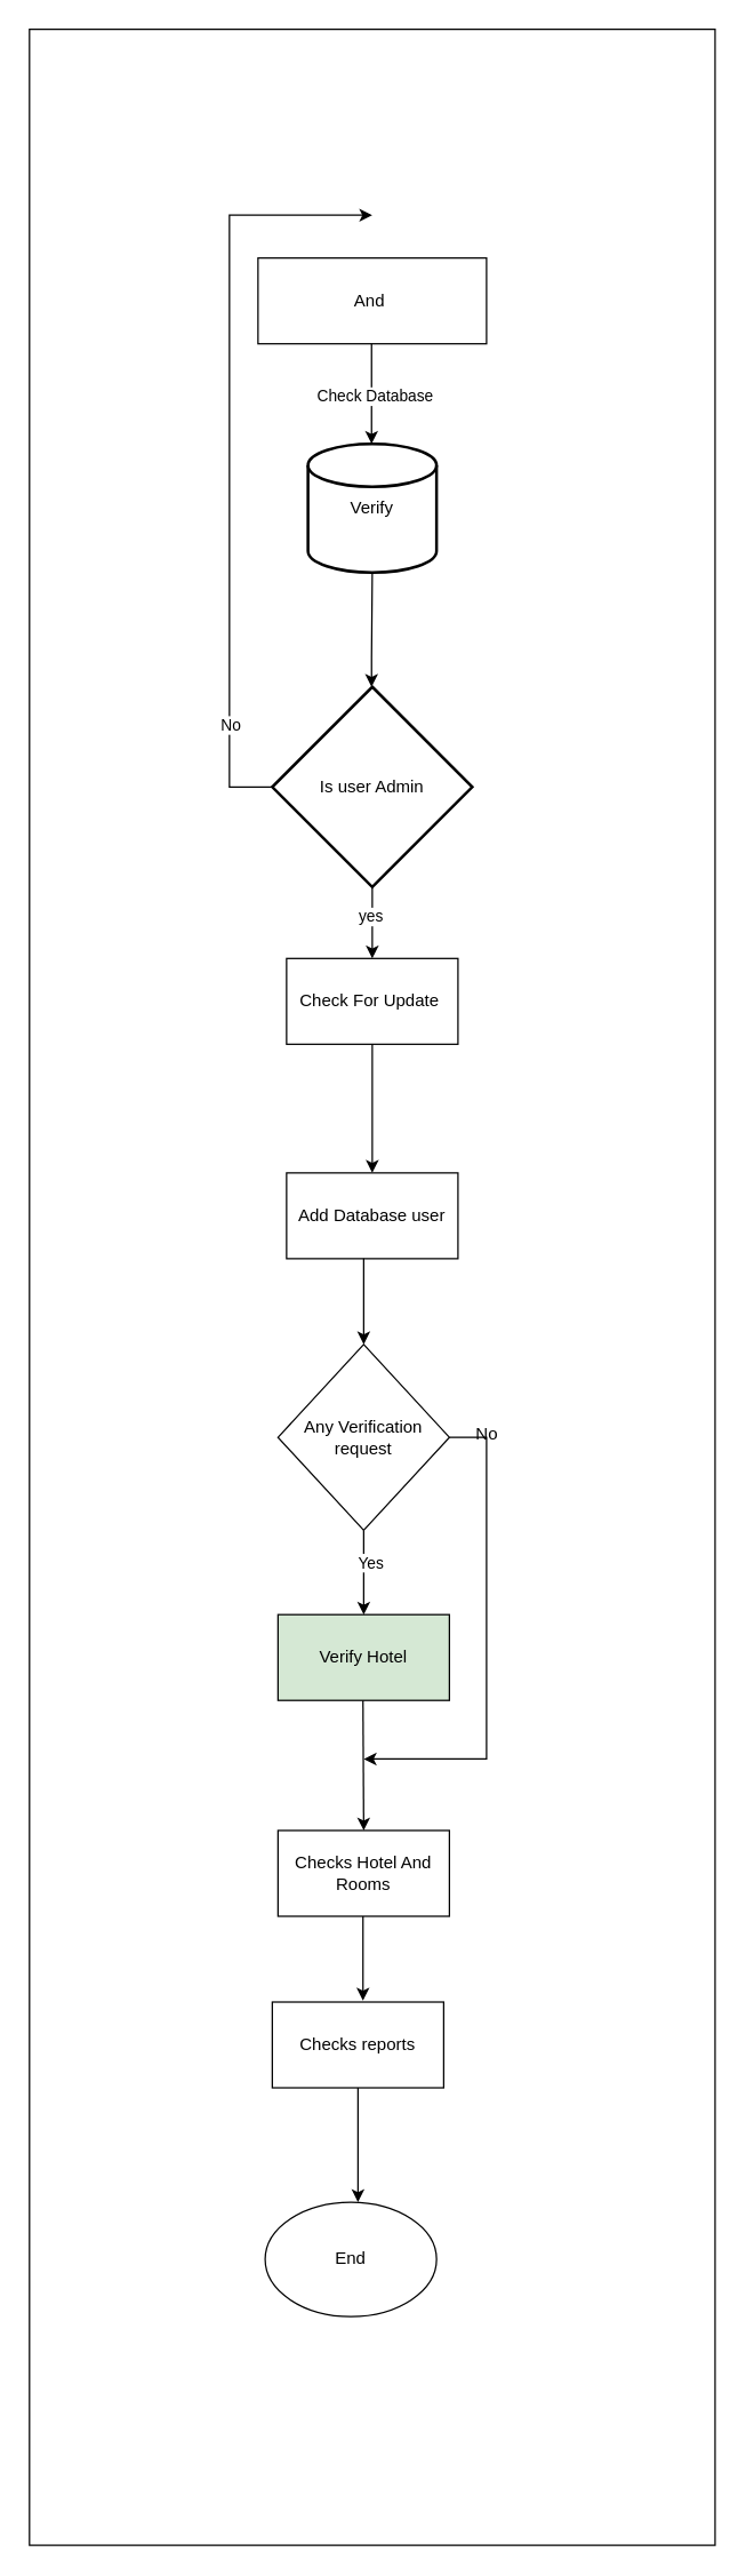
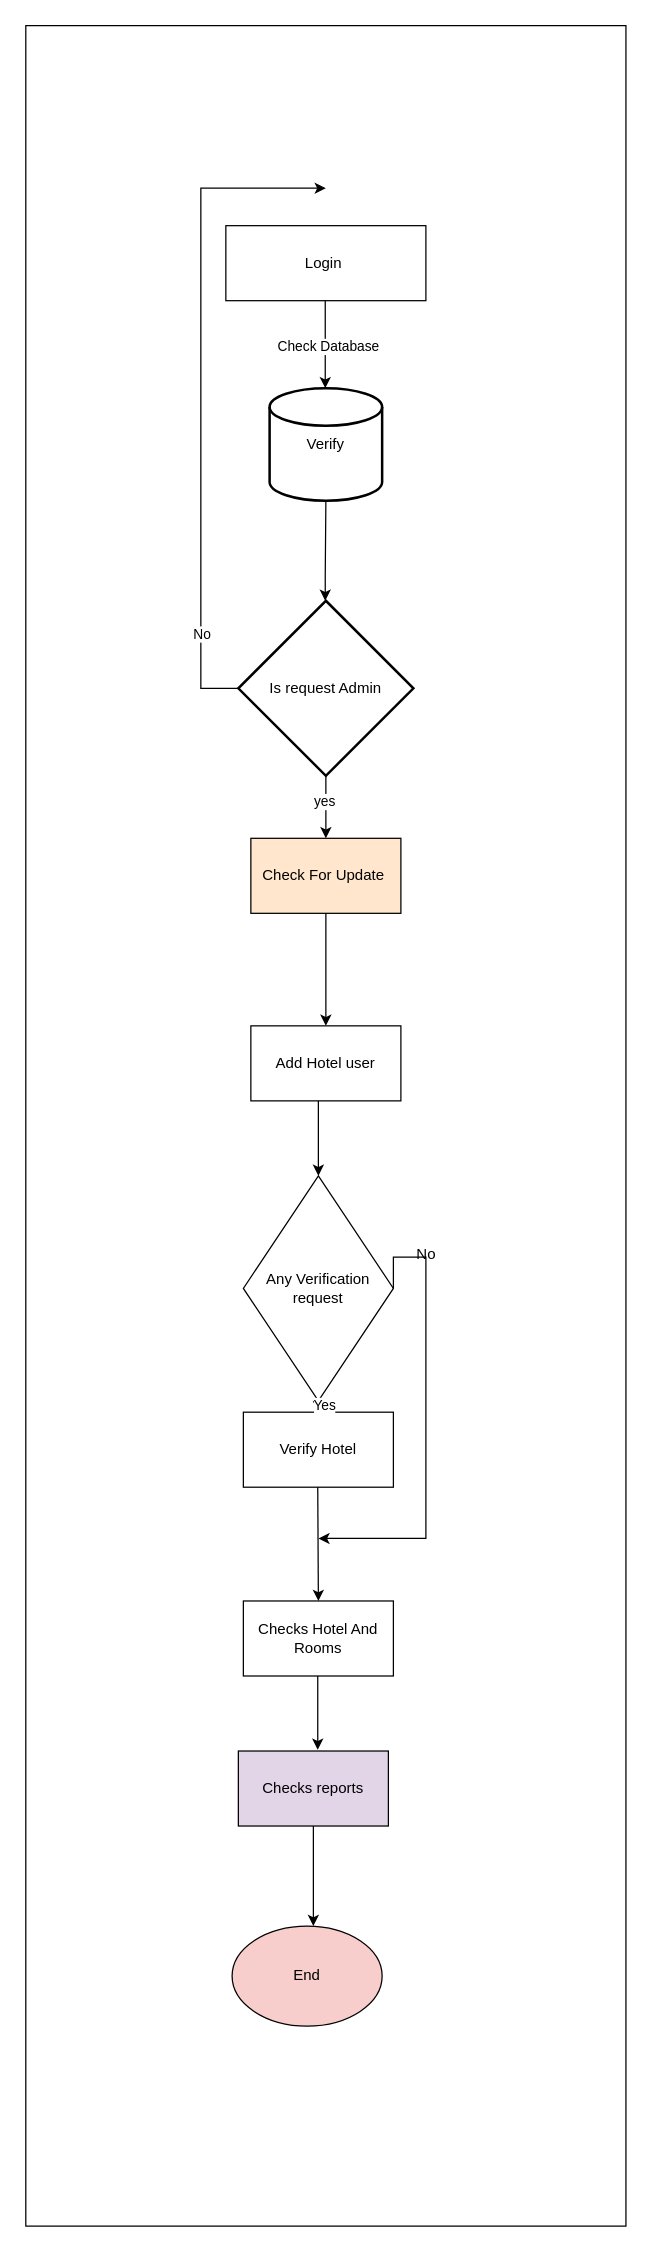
- <mxCell id="3" value="And&amp;nbsp;" style="rounded=0;whiteSpace=wrap;html=1;" parent="1" vertex="1"><mxGeometry x="180" y="180" width="160" height="60" as="geometry" /></mxCell>
+ <mxCell id="3" value="Login&amp;nbsp;" style="rounded=0;whiteSpace=wrap;html=1;" parent="1" vertex="1"><mxGeometry x="180" y="180" width="160" height="60" as="geometry" /></mxCell>
- <mxCell id="7" value="Is user Admin" style="strokeWidth=2;html=1;shape=mxgraph.flowchart.decision;whiteSpace=wrap;" parent="1" vertex="1"><mxGeometry x="190" y="480" width="140" height="140" as="geometry" /></mxCell>
+ <mxCell id="7" value="Is request Admin" style="strokeWidth=2;html=1;shape=mxgraph.flowchart.decision;whiteSpace=wrap;" parent="1" vertex="1"><mxGeometry x="190" y="480" width="140" height="140" as="geometry" /></mxCell>
- <mxCell id="11" value="Check For Update&amp;nbsp;" style="rounded=0;whiteSpace=wrap;html=1;" parent="1" vertex="1"><mxGeometry x="200" y="670" width="120" height="60" as="geometry" /></mxCell>
+ <mxCell id="11" value="Check For Update&amp;nbsp;" style="rounded=0;whiteSpace=wrap;html=1;fillColor=#ffe6cc;" parent="1" vertex="1"><mxGeometry x="200" y="670" width="120" height="60" as="geometry" /></mxCell>
- <mxCell id="17" value="Add Database user" style="rounded=0;whiteSpace=wrap;html=1;" vertex="1" parent="1"><mxGeometry x="200" y="820" width="120" height="60" as="geometry" /></mxCell>
+ <mxCell id="17" value="Add Hotel user" style="rounded=0;whiteSpace=wrap;html=1;" vertex="1" parent="1"><mxGeometry x="200" y="820" width="120" height="60" as="geometry" /></mxCell>
- <mxCell id="13" value="Any Verification request" style="rhombus;whiteSpace=wrap;html=1;" vertex="1" parent="1"><mxGeometry x="194" y="940" width="120" height="130" as="geometry" /></mxCell>
+ <mxCell id="13" value="Any Verification request" style="rhombus;whiteSpace=wrap;html=1;" vertex="1" parent="1"><mxGeometry x="194" y="940" width="120" height="180" as="geometry" /></mxCell>
- <mxCell id="14" value="Verify Hotel" style="rounded=0;whiteSpace=wrap;html=1;fillColor=#d5e8d4;" vertex="1" parent="1"><mxGeometry x="194" y="1129" width="120" height="60" as="geometry" /></mxCell>
+ <mxCell id="14" value="Verify Hotel" style="rounded=0;whiteSpace=wrap;html=1;" vertex="1" parent="1"><mxGeometry x="194" y="1129" width="120" height="60" as="geometry" /></mxCell>
- <mxCell id="16" value="Checks reports" style="rounded=0;whiteSpace=wrap;html=1;" vertex="1" parent="1"><mxGeometry x="190" y="1400" width="120" height="60" as="geometry" /></mxCell>
+ <mxCell id="16" value="Checks reports" style="rounded=0;whiteSpace=wrap;html=1;fillColor=#e1d5e7;" vertex="1" parent="1"><mxGeometry x="190" y="1400" width="120" height="60" as="geometry" /></mxCell>
- <mxCell id="28" value="End" style="ellipse;whiteSpace=wrap;html=1;" vertex="1" parent="1"><mxGeometry x="185" y="1540" width="120" height="80" as="geometry" /></mxCell>
+ <mxCell id="28" value="End" style="ellipse;whiteSpace=wrap;html=1;fillColor=#f8cecc;" vertex="1" parent="1"><mxGeometry x="185" y="1540" width="120" height="80" as="geometry" /></mxCell>
